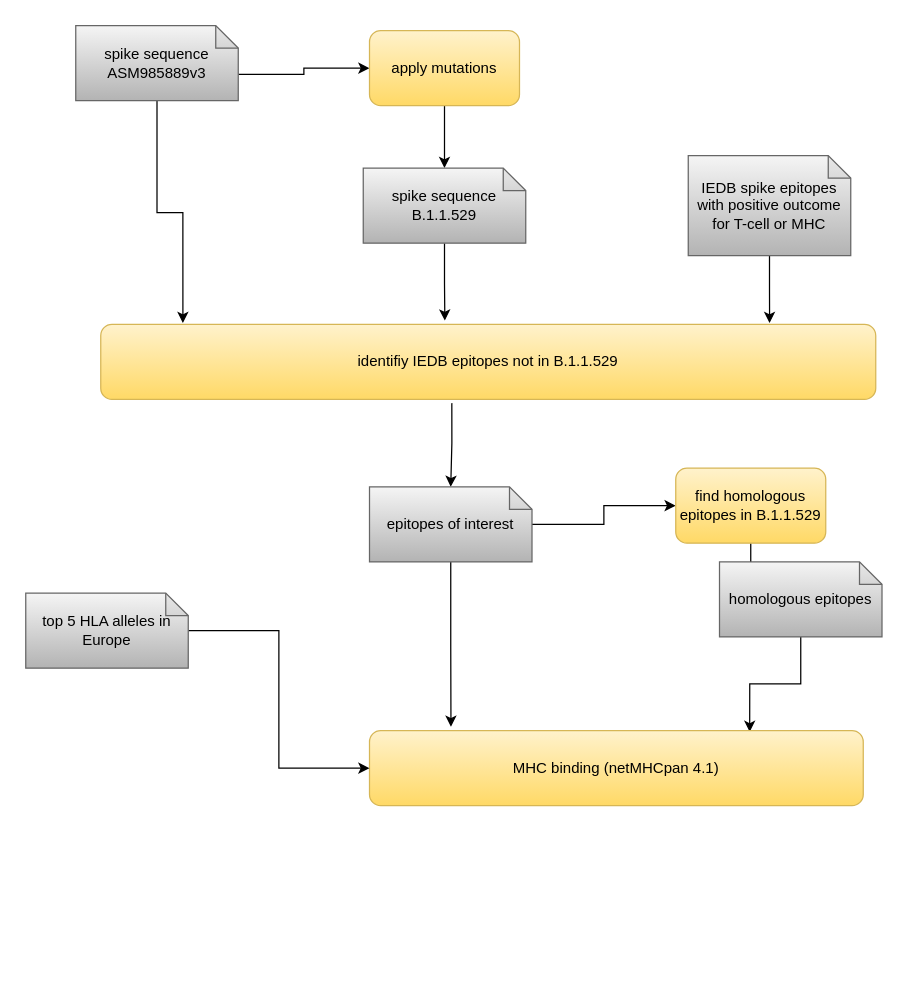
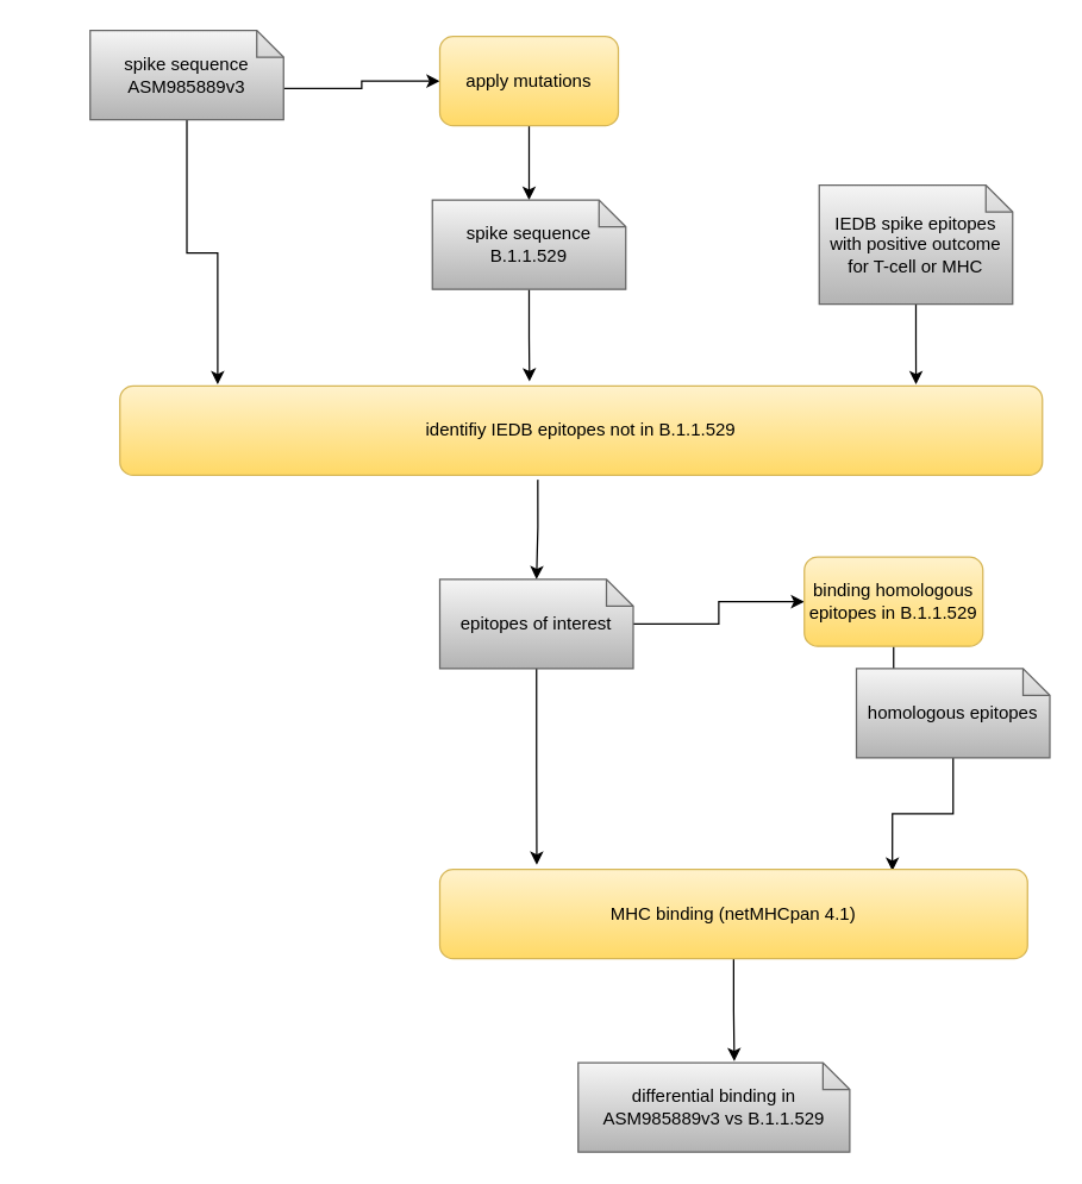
- <mxCell id="17" value="find homologous epitopes in B.1.1.529" style="rounded=1;whiteSpace=wrap;html=1;fillColor=#fff2cc;gradientColor=#ffd966;strokeColor=#d6b656;" vertex="1" parent="1"><mxGeometry x="540" y="374" width="120" height="60" as="geometry" /></mxCell>
+ <mxCell id="17" value="binding homologous epitopes in B.1.1.529" style="rounded=1;whiteSpace=wrap;html=1;fillColor=#fff2cc;gradientColor=#ffd966;strokeColor=#d6b656;" vertex="1" parent="1"><mxGeometry x="540" y="374" width="120" height="60" as="geometry" /></mxCell>
- <mxCell id="23" value="top 5 HLA alleles in Europe" style="shape=note;whiteSpace=wrap;html=1;backgroundOutline=1;darkOpacity=0.05;size=18;fillColor=#f5f5f5;gradientColor=#b3b3b3;strokeColor=#666666;" vertex="1" parent="1"><mxGeometry x="20" y="474" width="130" height="60" as="geometry" /></mxCell>
- <mxCell id="22" style="edgeStyle=orthogonalEdgeStyle;rounded=0;orthogonalLoop=1;jettySize=auto;html=1;entryX=0;entryY=0.5;entryDx=0;entryDy=0;" edge="1" parent="1" source="23" target="21"><mxGeometry relative="1" as="geometry" /></mxCell>
+ <mxCell id="20" style="edgeStyle=orthogonalEdgeStyle;rounded=0;orthogonalLoop=1;jettySize=auto;html=1;entryX=0.575;entryY=-0.017;entryDx=0;entryDy=0;entryPerimeter=0;" edge="1" parent="1" source="21" target="24"><mxGeometry relative="1" as="geometry" /></mxCell>
+ <mxCell id="24" value="differential binding in ASM985889v3 vs B.1.1.529" style="shape=note;whiteSpace=wrap;html=1;backgroundOutline=1;darkOpacity=0.05;size=18;fillColor=#f5f5f5;gradientColor=#b3b3b3;strokeColor=#666666;" vertex="1" parent="1"><mxGeometry x="388" y="714" width="182.5" height="60" as="geometry" /></mxCell>
